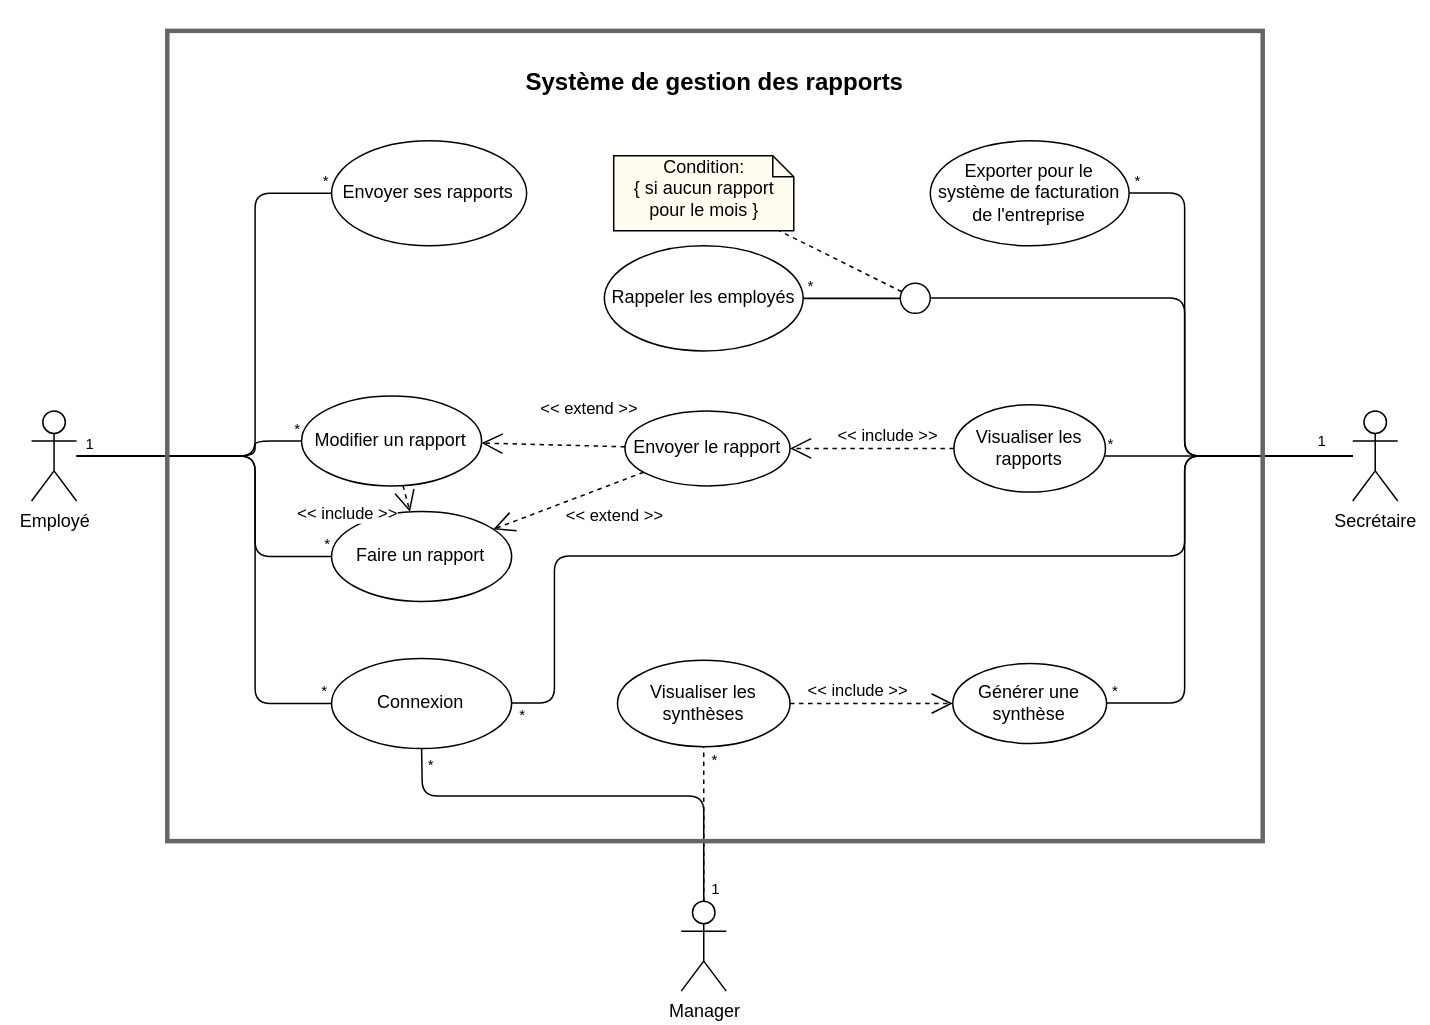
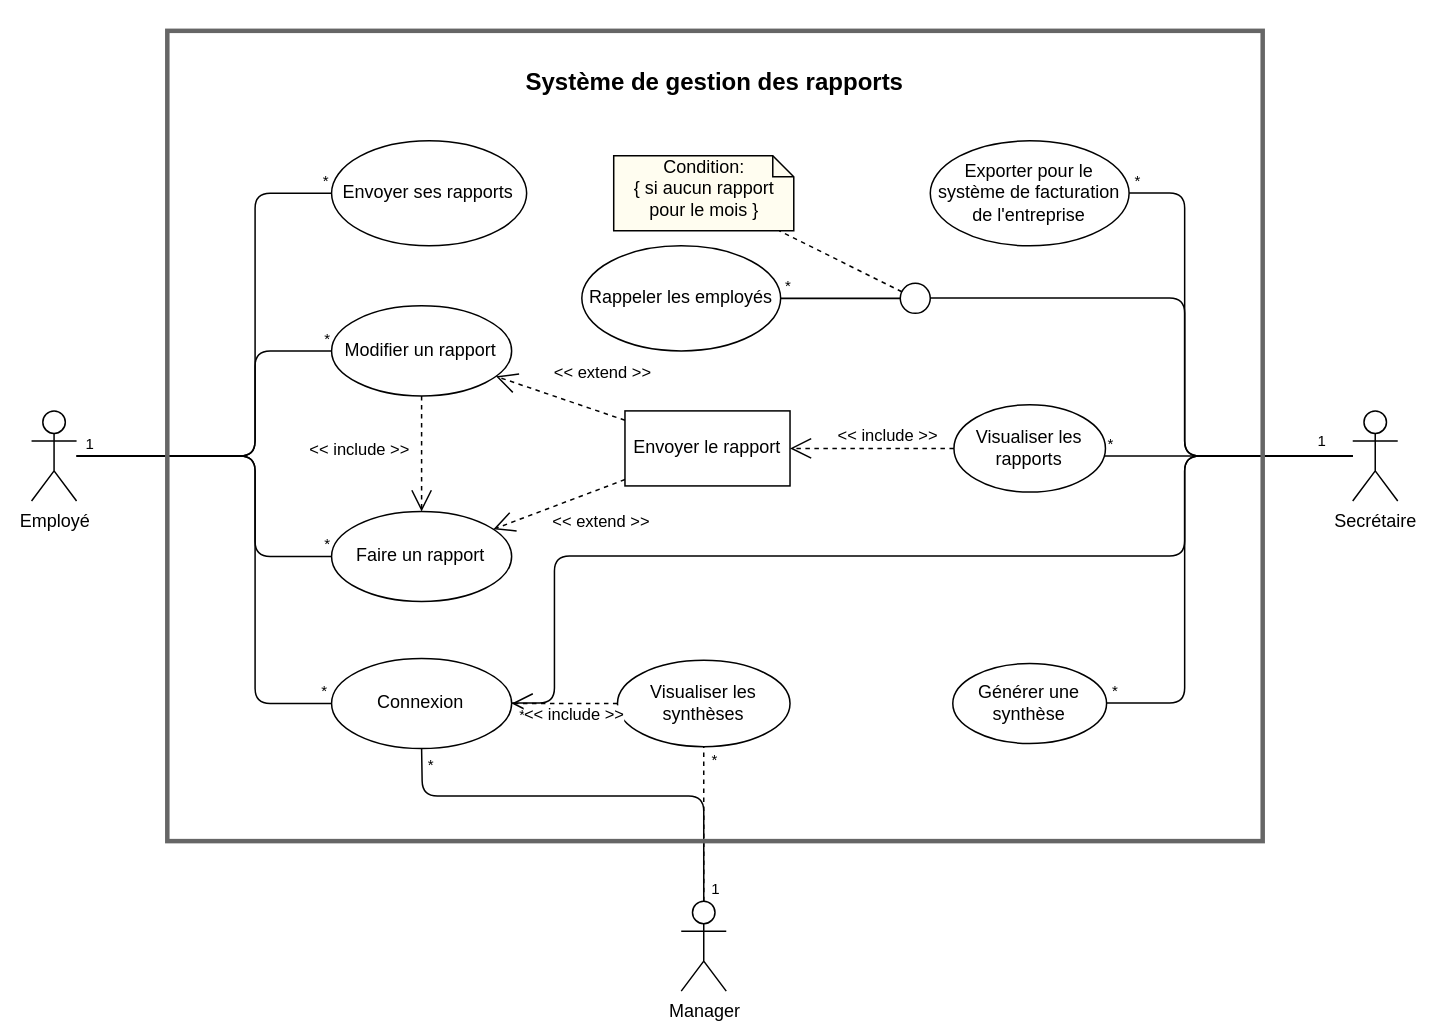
- <mxCell id="8" value="Rappeler les employés" style="ellipse;whiteSpace=wrap;html=1;" vertex="1" parent="1"><mxGeometry x="402.25" y="163.29" width="132.5" height="70" as="geometry" /></mxCell>
+ <mxCell id="8" value="Rappeler les employés" style="ellipse;whiteSpace=wrap;html=1;" vertex="1" parent="1"><mxGeometry x="387.25" y="163.29" width="132.5" height="70" as="geometry" /></mxCell>
- <mxCell id="5" value="Modifier un rapport" style="ellipse;whiteSpace=wrap;html=1;" vertex="1" parent="1"><mxGeometry x="200.47" y="263.29" width="120" height="60" as="geometry" /></mxCell>
+ <mxCell id="5" value="Modifier un rapport" style="ellipse;whiteSpace=wrap;html=1;" vertex="1" parent="1"><mxGeometry x="220.47" y="203.29" width="120" height="60" as="geometry" /></mxCell>
- <mxCell id="37" value="Envoyer le rapport" style="ellipse;whiteSpace=wrap;html=1;fillColor=none;" vertex="1" parent="1"><mxGeometry x="416" y="273.29" width="110" height="50" as="geometry" /></mxCell>
+ <mxCell id="37" value="Envoyer le rapport" style="whiteSpace=wrap;html=1;fillColor=none;rounded=0;" vertex="1" parent="1"><mxGeometry x="416" y="273.29" width="110" height="50" as="geometry" /></mxCell>
- <mxCell id="48" value="&amp;lt;&amp;lt; include &amp;gt;&amp;gt;" style="endArrow=open;endSize=12;dashed=1;html=1;" edge="1" parent="1" source="43" target="7"><mxGeometry x="-0.17" y="8" width="160" relative="1" as="geometry"><mxPoint x="581" y="610" as="sourcePoint" /><mxPoint x="741" y="610" as="targetPoint" /><mxPoint as="offset" /></mxGeometry></mxCell>
+ <mxCell id="48" value="&amp;lt;&amp;lt; include &amp;gt;&amp;gt;" style="endArrow=open;endSize=12;dashed=1;html=1;" edge="1" parent="1" source="43" target="4"><mxGeometry x="-0.17" y="8" width="160" relative="1" as="geometry"><mxPoint x="581" y="610" as="sourcePoint" /><mxPoint x="741" y="610" as="targetPoint" /><mxPoint as="offset" /></mxGeometry></mxCell>
